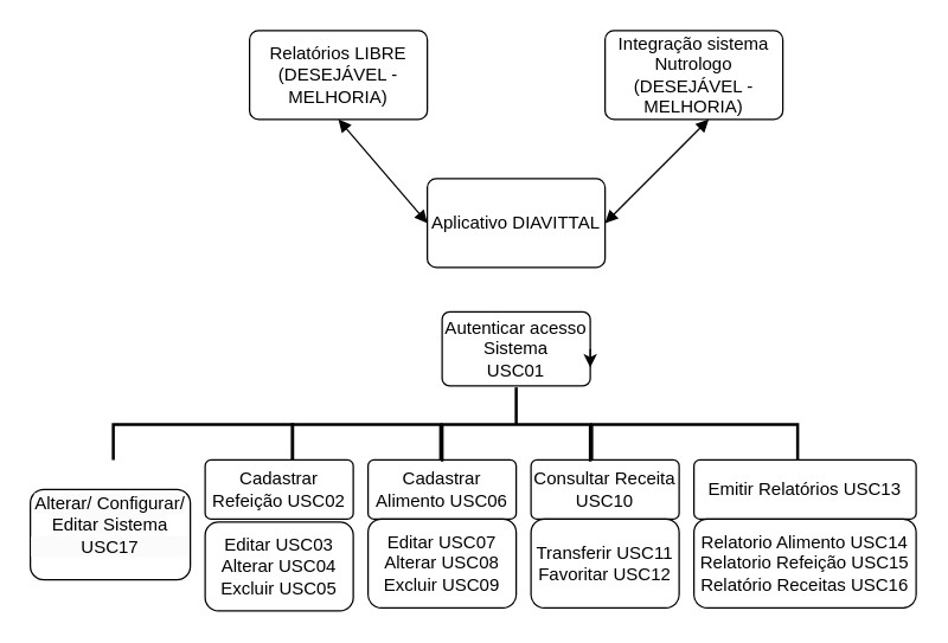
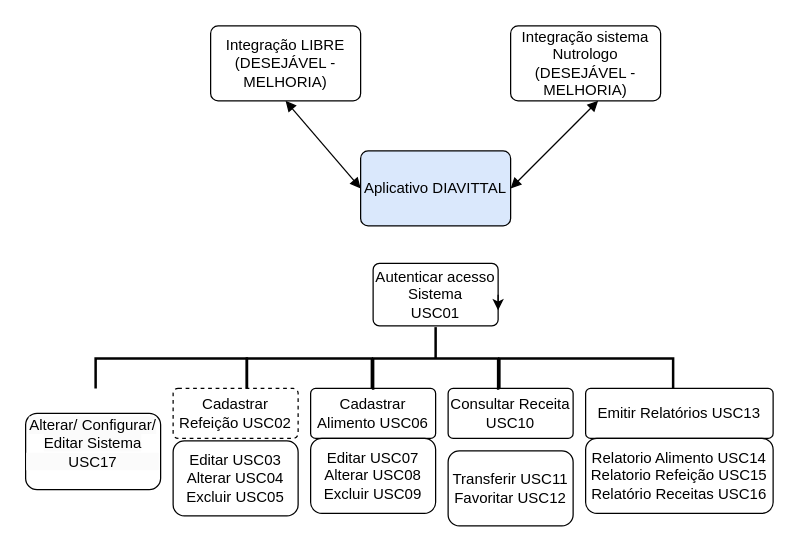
- <mxCell id="6" value="Relatórios LIBRE (DESEJÁVEL - MELHORIA)" style="rounded=1;arcSize=10;whiteSpace=wrap;html=1;align=center;" parent="1" vertex="1"><mxGeometry x="168" y="20" width="120" height="60" as="geometry" /></mxCell>
+ <mxCell id="6" value="Integração LIBRE (DESEJÁVEL - MELHORIA)" style="rounded=1;arcSize=10;whiteSpace=wrap;html=1;align=center;" parent="1" vertex="1"><mxGeometry x="168" y="20" width="120" height="60" as="geometry" /></mxCell>
- <mxCell id="9" value="Aplicativo DIAVITTAL" style="rounded=1;arcSize=10;whiteSpace=wrap;html=1;align=center;" parent="1" vertex="1"><mxGeometry x="288" y="120" width="120" height="60" as="geometry" /></mxCell>
+ <mxCell id="9" value="Aplicativo DIAVITTAL" style="rounded=1;arcSize=10;whiteSpace=wrap;html=1;align=center;fillColor=#dae8fc;" parent="1" vertex="1"><mxGeometry x="288" y="120" width="120" height="60" as="geometry" /></mxCell>
- <mxCell id="3" value="Cadastrar Refeição USC02" style="rounded=1;arcSize=10;whiteSpace=wrap;html=1;align=center;" parent="1" vertex="1"><mxGeometry x="138" y="310" width="100" height="40" as="geometry" /></mxCell>
+ <mxCell id="3" value="Cadastrar Refeição USC02" style="rounded=1;arcSize=10;whiteSpace=wrap;html=1;align=center;dashed=1;" parent="1" vertex="1"><mxGeometry x="138" y="310" width="100" height="40" as="geometry" /></mxCell>
- <mxCell id="18" value="Transferir USC11&lt;div&gt;&lt;div&gt;Favoritar&amp;nbsp;&lt;span style=&quot;background-color: initial;&quot;&gt;USC12&lt;/span&gt;&lt;/div&gt;&lt;/div&gt;" style="rounded=1;whiteSpace=wrap;html=1;" parent="1" vertex="1"><mxGeometry x="358" y="350" width="100" height="60" as="geometry" /></mxCell>
+ <mxCell id="18" value="Transferir USC11&lt;div&gt;&lt;div&gt;Favoritar&amp;nbsp;&lt;span style=&quot;background-color: initial;&quot;&gt;USC12&lt;/span&gt;&lt;/div&gt;&lt;/div&gt;" style="rounded=1;whiteSpace=wrap;html=1;" parent="1" vertex="1"><mxGeometry x="358" y="360" width="100" height="60" as="geometry" /></mxCell>
